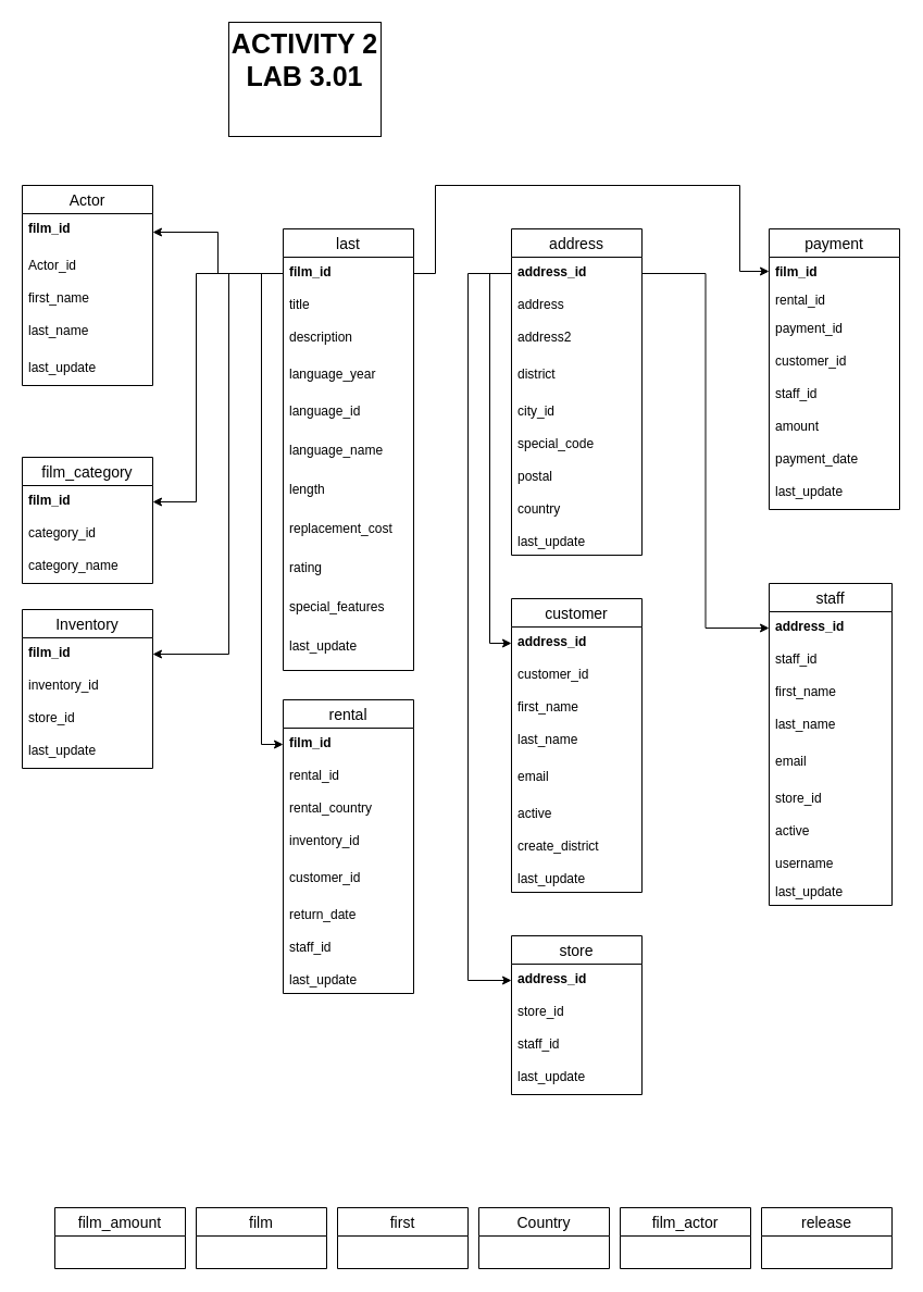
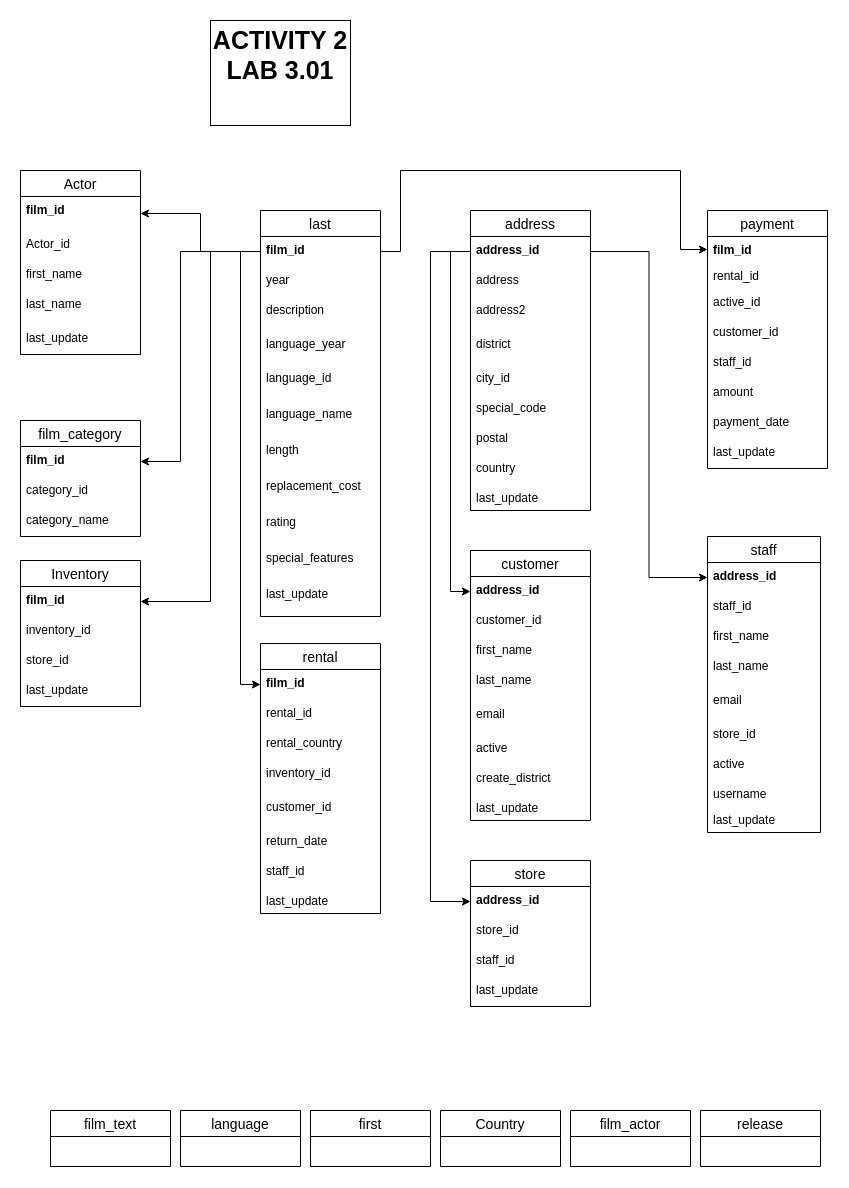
- <mxCell id="18" value="title" style="text;strokeColor=none;fillColor=none;spacingLeft=4;spacingRight=4;overflow=hidden;rotatable=0;points=[[0,0.5],[1,0.5]];portConstraint=eastwest;fontSize=12;" vertex="1" parent="16"><mxGeometry y="56" width="120" height="30" as="geometry" /></mxCell>
+ <mxCell id="18" value="year" style="text;strokeColor=none;fillColor=none;spacingLeft=4;spacingRight=4;overflow=hidden;rotatable=0;points=[[0,0.5],[1,0.5]];portConstraint=eastwest;fontSize=12;" vertex="1" parent="16"><mxGeometry y="56" width="120" height="30" as="geometry" /></mxCell>
- <mxCell id="77" value="payment_id" style="text;strokeColor=none;fillColor=none;spacingLeft=4;spacingRight=4;overflow=hidden;rotatable=0;points=[[0,0.5],[1,0.5]];portConstraint=eastwest;fontSize=12;fontStyle=0" vertex="1" parent="74"><mxGeometry y="78" width="120" height="30" as="geometry" /></mxCell>
+ <mxCell id="77" value="active_id" style="text;strokeColor=none;fillColor=none;spacingLeft=4;spacingRight=4;overflow=hidden;rotatable=0;points=[[0,0.5],[1,0.5]];portConstraint=eastwest;fontSize=12;fontStyle=0" vertex="1" parent="74"><mxGeometry y="78" width="120" height="30" as="geometry" /></mxCell>
- <mxCell id="30" value="film_amount" style="swimlane;fontStyle=0;childLayout=stackLayout;horizontal=1;startSize=26;horizontalStack=0;resizeParent=1;resizeParentMax=0;resizeLast=0;collapsible=1;marginBottom=0;align=center;fontSize=14;" vertex="1" parent="1"><mxGeometry x="50" y="1110" width="120" height="56" as="geometry" /></mxCell>
+ <mxCell id="30" value="film_text" style="swimlane;fontStyle=0;childLayout=stackLayout;horizontal=1;startSize=26;horizontalStack=0;resizeParent=1;resizeParentMax=0;resizeLast=0;collapsible=1;marginBottom=0;align=center;fontSize=14;" vertex="1" parent="1"><mxGeometry x="50" y="1110" width="120" height="56" as="geometry" /></mxCell>
- <mxCell id="28" value="film" style="swimlane;fontStyle=0;childLayout=stackLayout;horizontal=1;startSize=26;horizontalStack=0;resizeParent=1;resizeParentMax=0;resizeLast=0;collapsible=1;marginBottom=0;align=center;fontSize=14;" vertex="1" parent="1"><mxGeometry x="180" y="1110" width="120" height="56" as="geometry" /></mxCell>
+ <mxCell id="28" value="language" style="swimlane;fontStyle=0;childLayout=stackLayout;horizontal=1;startSize=26;horizontalStack=0;resizeParent=1;resizeParentMax=0;resizeLast=0;collapsible=1;marginBottom=0;align=center;fontSize=14;" vertex="1" parent="1"><mxGeometry x="180" y="1110" width="120" height="56" as="geometry" /></mxCell>
